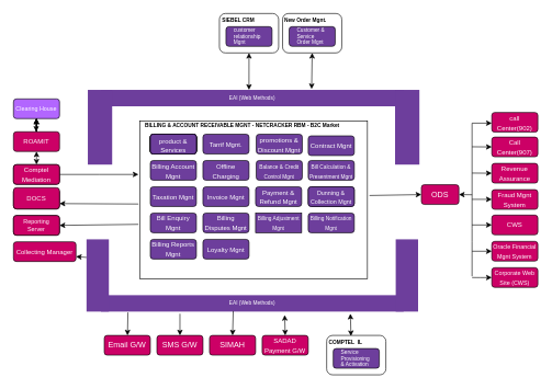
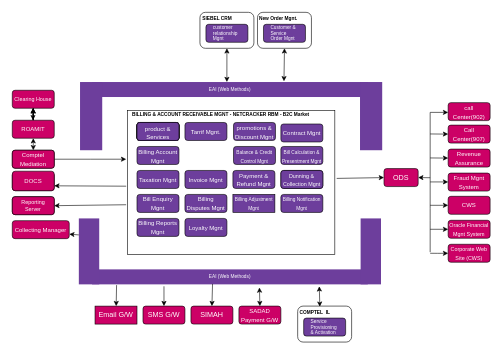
- <mxCell id="38" value="&lt;font color=&quot;#ffffff&quot; style=&quot;font-size: 9px;&quot;&gt;Clearing&lt;/font&gt;&lt;font color=&quot;#ffffff&quot; style=&quot;font-size: 9px;&quot;&gt;&amp;nbsp;House&lt;/font&gt;" style="rounded=1;whiteSpace=wrap;html=1;fillColor=#b266ff;fontSize=9;" parent="1" vertex="1"><mxGeometry x="20" y="150" width="70" height="30" as="geometry" /></mxCell>
+ <mxCell id="38" value="&lt;font color=&quot;#ffffff&quot; style=&quot;font-size: 9px;&quot;&gt;Clearing&lt;/font&gt;&lt;font color=&quot;#ffffff&quot; style=&quot;font-size: 9px;&quot;&gt;&amp;nbsp;House&lt;/font&gt;" style="rounded=1;whiteSpace=wrap;html=1;fillColor=#CC0066;fontSize=9;" parent="1" vertex="1"><mxGeometry x="20" y="150" width="70" height="30" as="geometry" /></mxCell>
- <mxCell id="96" value="&lt;font color=&quot;#ffffff&quot; size=&quot;1&quot;&gt;Offline Charging&lt;/font&gt;" style="rounded=1;whiteSpace=wrap;html=1;fillColor=#6D3E9C;" parent="1" vertex="1"><mxGeometry x="308" y="243.75" width="70" height="30" as="geometry" /></mxCell>
- <mxCell id="77" value="&lt;font color=&quot;#ffffff&quot;&gt;Email G/W&lt;/font&gt;" style="rounded=1;whiteSpace=wrap;html=1;fillColor=#CC0066;" parent="1" vertex="1"><mxGeometry x="158" y="510" width="70" height="30" as="geometry" /></mxCell>
+ <mxCell id="77" value="&lt;font color=&quot;#ffffff&quot;&gt;Email G/W&lt;/font&gt;" style="whiteSpace=wrap;html=1;fillColor=#CC0066;rounded=0;" parent="1" vertex="1"><mxGeometry x="158" y="510" width="70" height="30" as="geometry" /></mxCell>
